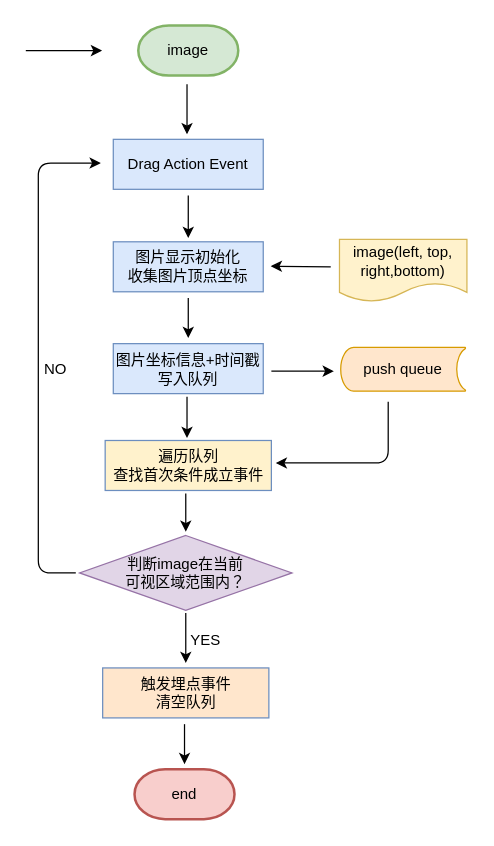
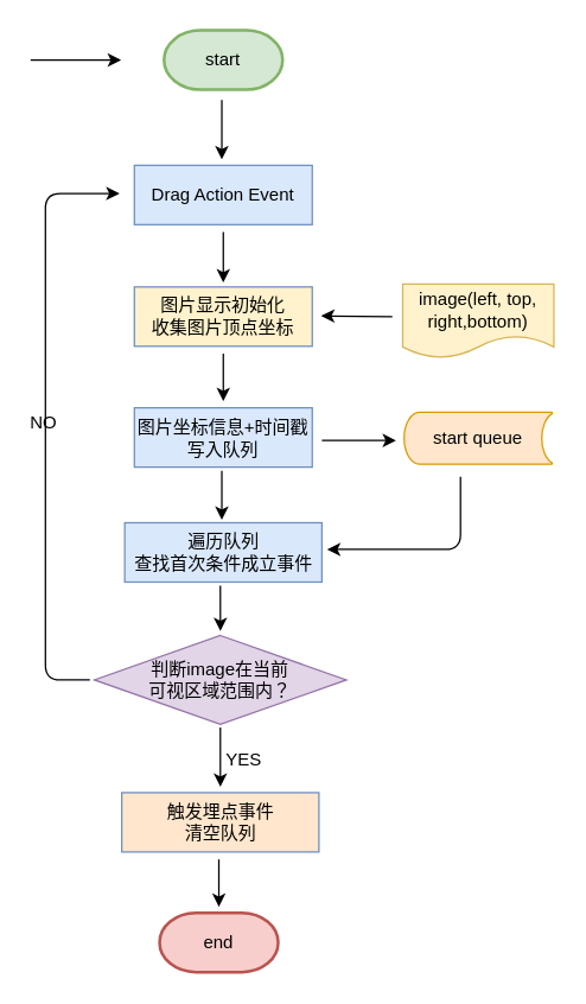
- <mxCell id="2" value="image" style="strokeWidth=2;html=1;shape=mxgraph.flowchart.terminator;whiteSpace=wrap;fillColor=#d5e8d4;strokeColor=#82b366;shadow=0;gradientColor=none;" parent="1" vertex="1"><mxGeometry x="110" y="20" width="80" height="40" as="geometry" /></mxCell>
+ <mxCell id="2" value="start" style="strokeWidth=2;html=1;shape=mxgraph.flowchart.terminator;whiteSpace=wrap;fillColor=#d5e8d4;strokeColor=#82b366;shadow=0;gradientColor=none;" parent="1" vertex="1"><mxGeometry x="110" y="20" width="80" height="40" as="geometry" /></mxCell>
- <mxCell id="4" value="图片显示初始化&lt;br&gt;收集图片顶点坐标" style="rounded=0;whiteSpace=wrap;html=1;fillColor=#dae8fc;strokeColor=#6c8ebf;" parent="1" vertex="1"><mxGeometry x="90" y="193" width="120" height="40" as="geometry" /></mxCell>
+ <mxCell id="4" value="图片显示初始化&lt;br&gt;收集图片顶点坐标" style="rounded=0;whiteSpace=wrap;html=1;fillColor=#fff2cc;strokeColor=#6c8ebf;" parent="1" vertex="1"><mxGeometry x="90" y="193" width="120" height="40" as="geometry" /></mxCell>
- <mxCell id="12" value="NO" style="text;html=1;resizable=0;points=[];autosize=1;align=left;verticalAlign=top;spacingTop=-4;" parent="1" vertex="1"><mxGeometry x="33" y="284.5" width="30" height="20" as="geometry" /></mxCell>
+ <mxCell id="12" value="NO" style="text;html=1;resizable=0;points=[];autosize=1;align=left;verticalAlign=top;spacingTop=-4;" parent="1" vertex="1"><mxGeometry x="18" y="274.5" width="30" height="20" as="geometry" /></mxCell>
- <mxCell id="15" value="push queue" style="strokeWidth=1;html=1;shape=mxgraph.flowchart.stored_data;whiteSpace=wrap;shadow=0;fillColor=#ffe6cc;strokeColor=#d79b00;" parent="1" vertex="1"><mxGeometry x="272" y="277.5" width="100" height="35" as="geometry" /></mxCell>
+ <mxCell id="15" value="start queue" style="strokeWidth=1;html=1;shape=mxgraph.flowchart.stored_data;whiteSpace=wrap;shadow=0;fillColor=#ffe6cc;strokeColor=#d79b00;" parent="1" vertex="1"><mxGeometry x="272" y="277.5" width="100" height="35" as="geometry" /></mxCell>
- <mxCell id="18" value="遍历队列&lt;br&gt;查找首次条件成立事件" style="rounded=0;whiteSpace=wrap;html=1;fillColor=#fff2cc;strokeColor=#6c8ebf;" parent="1" vertex="1"><mxGeometry x="83.5" y="352" width="133" height="40" as="geometry" /></mxCell>
+ <mxCell id="18" value="遍历队列&lt;br&gt;查找首次条件成立事件" style="rounded=0;whiteSpace=wrap;html=1;fillColor=#dae8fc;strokeColor=#6c8ebf;" parent="1" vertex="1"><mxGeometry x="83.5" y="352" width="133" height="40" as="geometry" /></mxCell>
